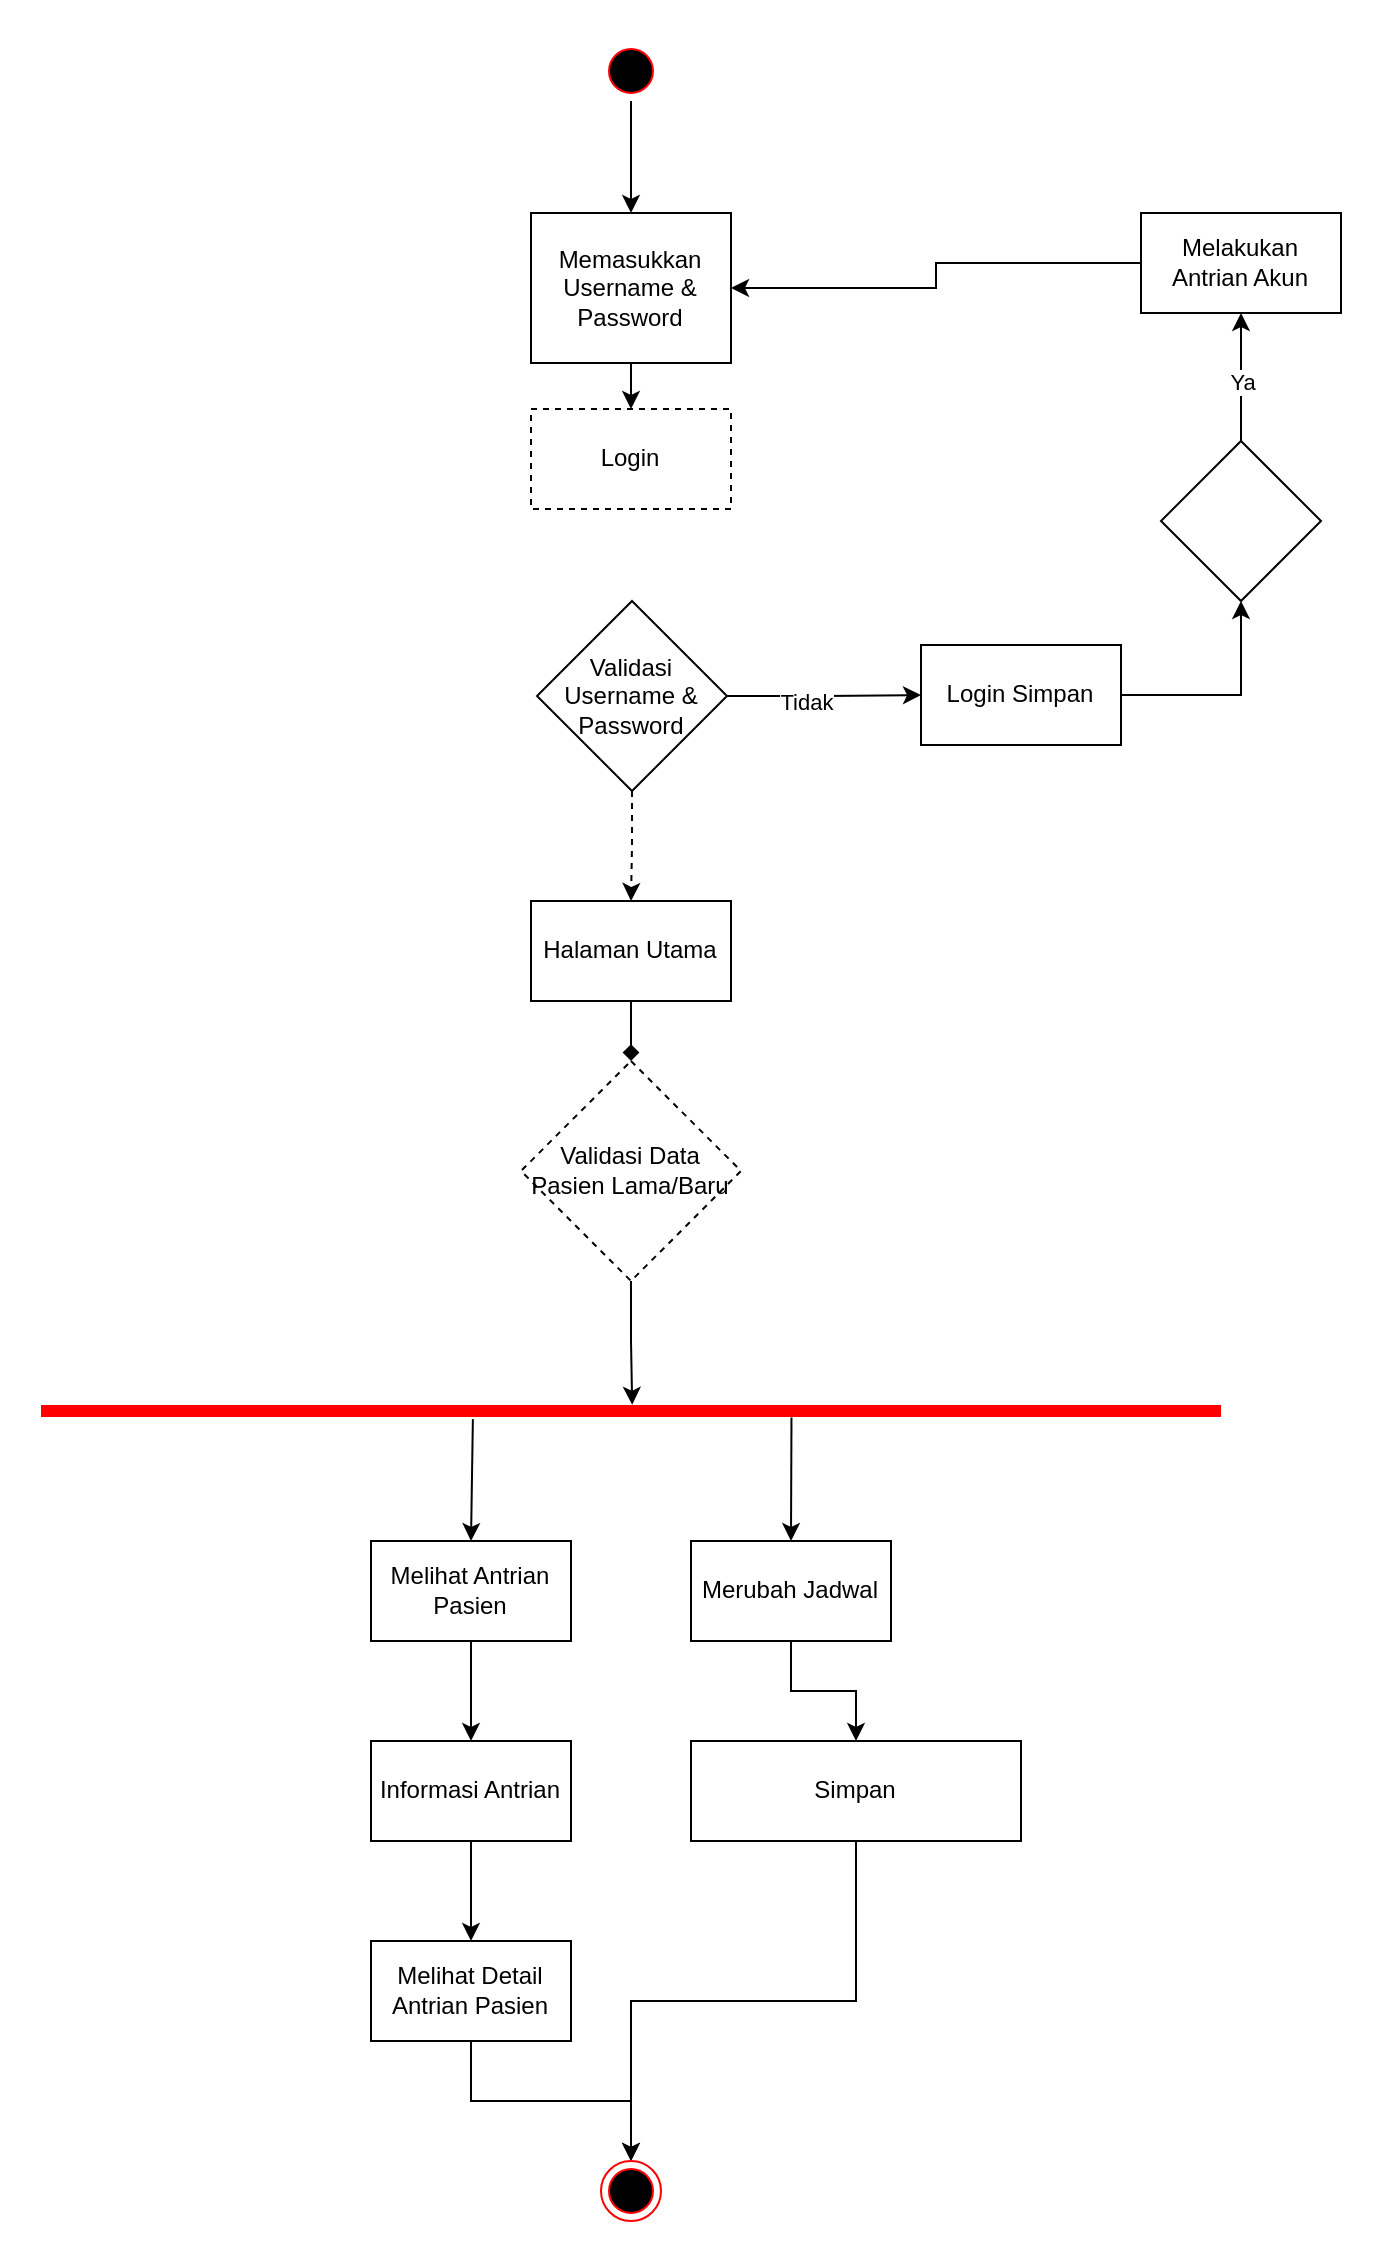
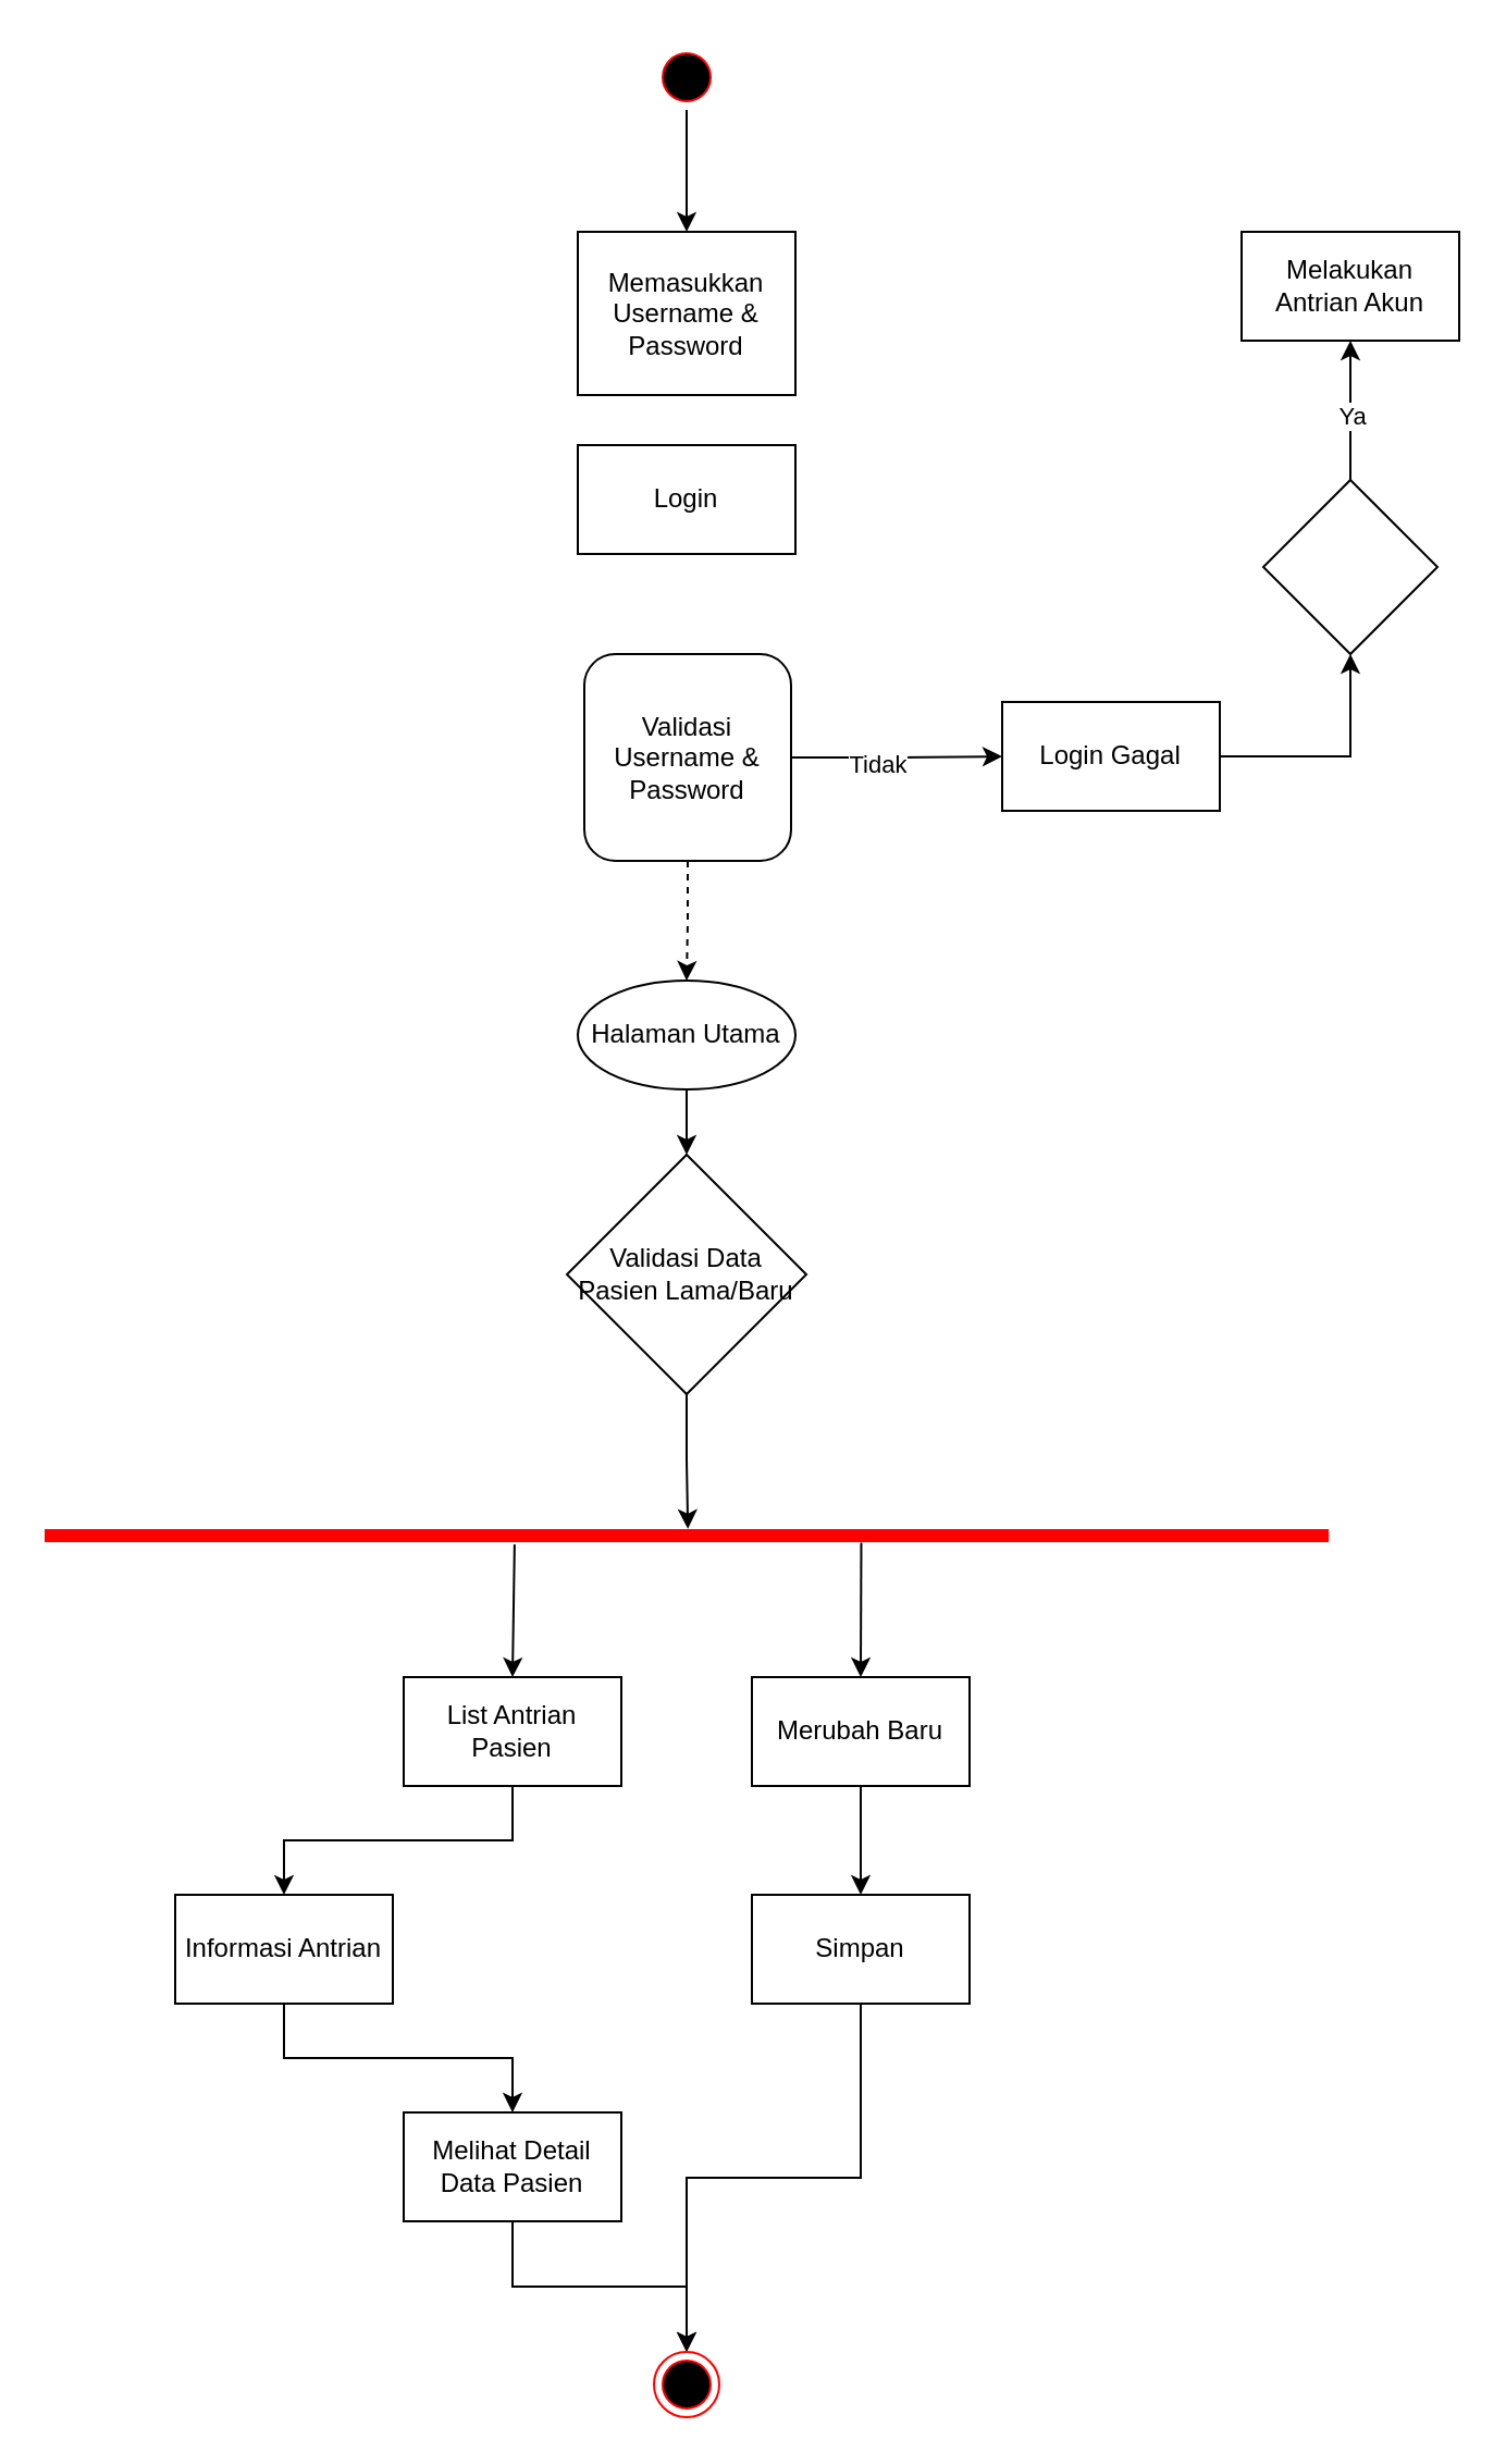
- <mxCell id="16" style="edgeStyle=orthogonalEdgeStyle;rounded=0;orthogonalLoop=1;jettySize=auto;html=1;exitX=0;exitY=0.5;exitDx=0;exitDy=0;entryX=1;entryY=0.5;entryDx=0;entryDy=0;" edge="1" parent="1" source="17" target="15"><mxGeometry relative="1" as="geometry" /></mxCell>
- <mxCell id="14" style="edgeStyle=orthogonalEdgeStyle;rounded=0;orthogonalLoop=1;jettySize=auto;html=1;exitX=0.5;exitY=1;exitDx=0;exitDy=0;entryX=0.5;entryY=0;entryDx=0;entryDy=0;" edge="1" parent="1" source="15" target="4"><mxGeometry relative="1" as="geometry" /></mxCell>
- <mxCell id="4" value="Login" style="html=1;dashed=1;whiteSpace=wrap;" vertex="1" parent="1"><mxGeometry x="265" y="204" width="100" height="50" as="geometry" /></mxCell>
+ <mxCell id="4" value="Login" style="html=1;dashed=0;whiteSpace=wrap;" vertex="1" parent="1"><mxGeometry x="265" y="204" width="100" height="50" as="geometry" /></mxCell>
- <mxCell id="10" value="Login Simpan" style="html=1;dashed=0;whiteSpace=wrap;" vertex="1" parent="1"><mxGeometry x="460" y="322" width="100" height="50" as="geometry" /></mxCell>
+ <mxCell id="10" value="Login Gagal" style="html=1;dashed=0;whiteSpace=wrap;" vertex="1" parent="1"><mxGeometry x="460" y="322" width="100" height="50" as="geometry" /></mxCell>
- <mxCell id="8" value="Validasi Username &amp;amp; Password" style="rhombus;whiteSpace=wrap;html=1;" vertex="1" parent="1"><mxGeometry x="268" y="300" width="95" height="95" as="geometry" /></mxCell>
+ <mxCell id="8" value="Validasi Username &amp;amp; Password" style="whiteSpace=wrap;html=1;rounded=1;" vertex="1" parent="1"><mxGeometry x="268" y="300" width="95" height="95" as="geometry" /></mxCell>
- <mxCell id="18" value="Halaman Utama" style="html=1;dashed=0;whiteSpace=wrap;" vertex="1" parent="1"><mxGeometry x="265" y="450" width="100" height="50" as="geometry" /></mxCell>
+ <mxCell id="18" value="Halaman Utama" style="ellipse;html=1;dashed=0;whiteSpace=wrap;" vertex="1" parent="1"><mxGeometry x="265" y="450" width="100" height="50" as="geometry" /></mxCell>
- <mxCell id="19" style="edgeStyle=orthogonalEdgeStyle;rounded=0;orthogonalLoop=1;jettySize=auto;html=1;exitX=0.5;exitY=1;exitDx=0;exitDy=0;entryX=0.5;entryY=0;entryDx=0;entryDy=0;endArrow=diamond;" edge="1" parent="1" source="18" target="20"><mxGeometry relative="1" as="geometry"><mxPoint x="315" y="580" as="targetPoint" /></mxGeometry></mxCell>
+ <mxCell id="19" style="edgeStyle=orthogonalEdgeStyle;rounded=0;orthogonalLoop=1;jettySize=auto;html=1;exitX=0.5;exitY=1;exitDx=0;exitDy=0;entryX=0.5;entryY=0;entryDx=0;entryDy=0;" edge="1" parent="1" source="18" target="20"><mxGeometry relative="1" as="geometry"><mxPoint x="315" y="580" as="targetPoint" /></mxGeometry></mxCell>
- <mxCell id="20" value="Validasi Data Pasien Lama/Baru" style="rhombus;whiteSpace=wrap;html=1;dashed=1;" vertex="1" parent="1"><mxGeometry x="260" y="530" width="110" height="110" as="geometry" /></mxCell>
+ <mxCell id="20" value="Validasi Data Pasien Lama/Baru" style="rhombus;whiteSpace=wrap;html=1;" vertex="1" parent="1"><mxGeometry x="260" y="530" width="110" height="110" as="geometry" /></mxCell>
- <mxCell id="24" value="Melihat Antrian Pasien" style="html=1;dashed=0;whiteSpace=wrap;" vertex="1" parent="1"><mxGeometry x="185" y="770" width="100" height="50" as="geometry" /></mxCell>
+ <mxCell id="24" value="List Antrian Pasien" style="html=1;dashed=0;whiteSpace=wrap;" vertex="1" parent="1"><mxGeometry x="185" y="770" width="100" height="50" as="geometry" /></mxCell>
- <mxCell id="28" value="Merubah Jadwal" style="html=1;dashed=0;whiteSpace=wrap;" vertex="1" parent="1"><mxGeometry x="345" y="770" width="100" height="50" as="geometry" /></mxCell>
+ <mxCell id="28" value="Merubah Baru" style="html=1;dashed=0;whiteSpace=wrap;" vertex="1" parent="1"><mxGeometry x="345" y="770" width="100" height="50" as="geometry" /></mxCell>
- <mxCell id="26" value="Informasi Antrian" style="html=1;dashed=0;whiteSpace=wrap;" vertex="1" parent="1"><mxGeometry x="185" y="870" width="100" height="50" as="geometry" /></mxCell>
+ <mxCell id="26" value="Informasi Antrian" style="html=1;dashed=0;whiteSpace=wrap;" vertex="1" parent="1"><mxGeometry x="80" y="870" width="100" height="50" as="geometry" /></mxCell>
- <mxCell id="30" value="Simpan" style="html=1;dashed=0;whiteSpace=wrap;" vertex="1" parent="1"><mxGeometry x="345" y="870" width="165" height="50" as="geometry" /></mxCell>
+ <mxCell id="30" value="Simpan" style="html=1;dashed=0;whiteSpace=wrap;" vertex="1" parent="1"><mxGeometry x="345" y="870" width="100" height="50" as="geometry" /></mxCell>
- <mxCell id="32" value="Melihat Detail Antrian Pasien" style="html=1;dashed=0;whiteSpace=wrap;" vertex="1" parent="1"><mxGeometry x="185" y="970" width="100" height="50" as="geometry" /></mxCell>
+ <mxCell id="32" value="Melihat Detail Data Pasien" style="html=1;dashed=0;whiteSpace=wrap;" vertex="1" parent="1"><mxGeometry x="185" y="970" width="100" height="50" as="geometry" /></mxCell>
